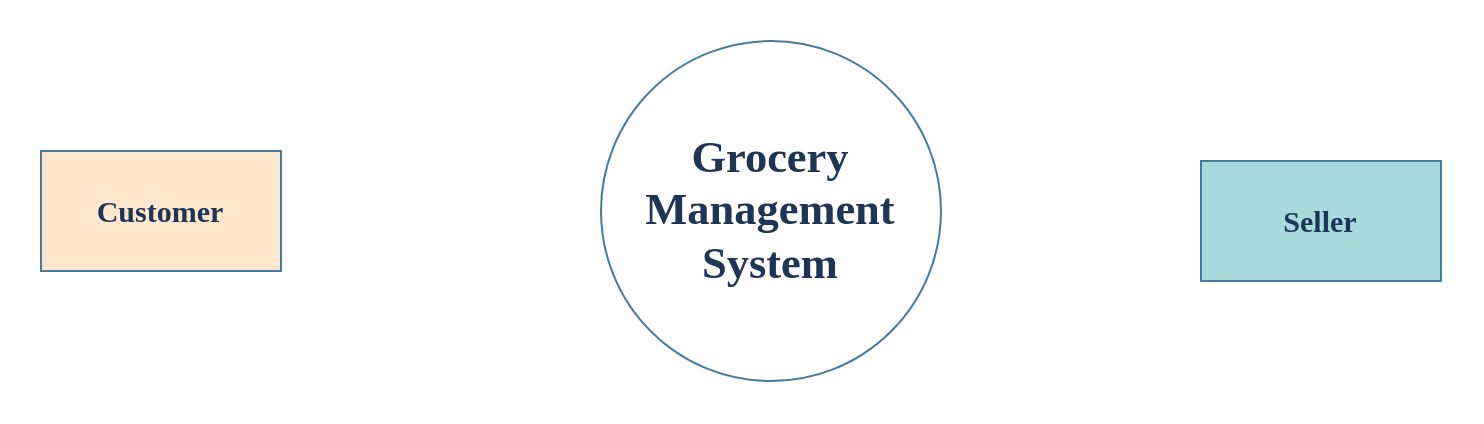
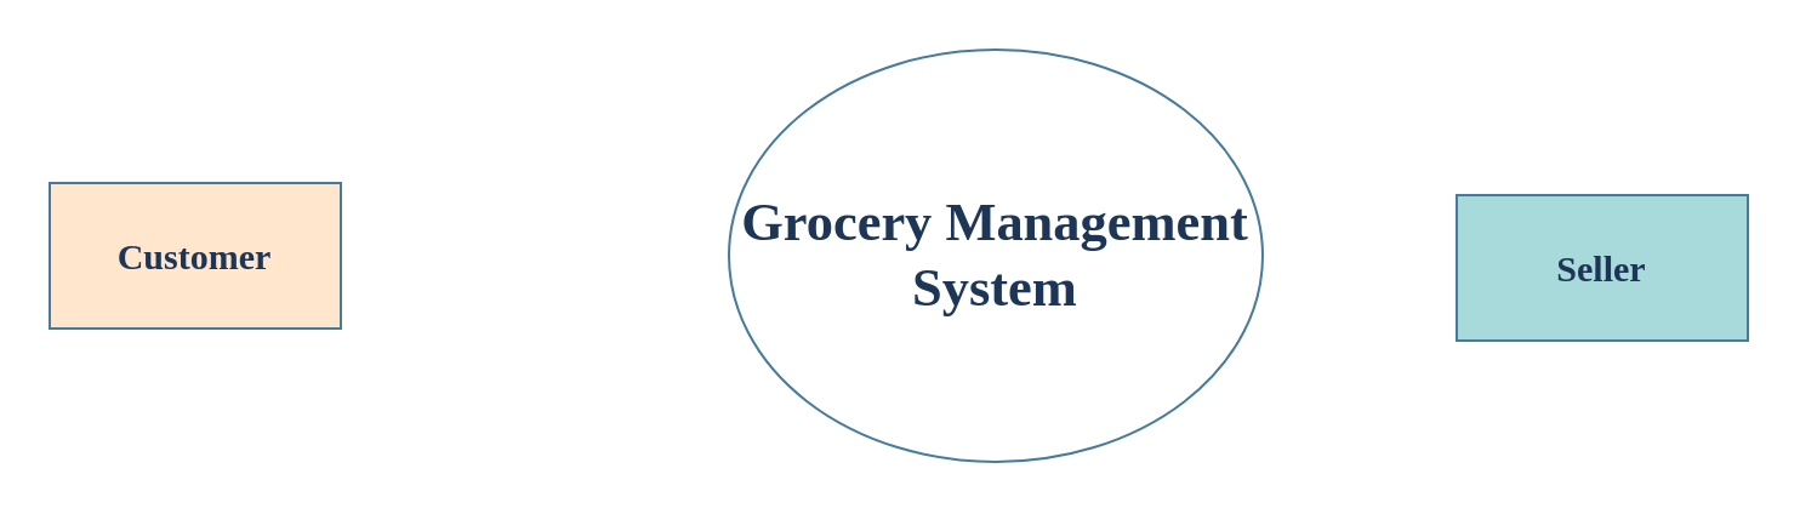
- <mxCell id="2" value="&lt;h3&gt;&lt;font face=&quot;Verdana&quot;&gt;Grocery Management System&lt;/font&gt;&lt;/h3&gt;" style="ellipse;aspect=fixed;fillColor=none;fontColor=#1D3557;strokeColor=#457B9D;fontStyle=1;labelBackgroundColor=none;textShadow=0;align=center;fontSize=19;horizontal=1;labelBorderColor=none;whiteSpace=wrap;html=1;convertToSvg=0;" parent="1" vertex="1"><mxGeometry x="300" y="20" width="170" height="170" as="geometry" /></mxCell>
+ <mxCell id="2" value="&lt;h3&gt;&lt;font face=&quot;Verdana&quot;&gt;Grocery Management System&lt;/font&gt;&lt;/h3&gt;" style="ellipse;aspect=fixed;fillColor=none;fontColor=#1D3557;strokeColor=#457B9D;fontStyle=1;labelBackgroundColor=none;textShadow=0;align=center;fontSize=19;horizontal=1;labelBorderColor=none;whiteSpace=wrap;html=1;convertToSvg=0;" parent="1" vertex="1"><mxGeometry x="300" y="20" width="220" height="170" as="geometry" /></mxCell>
